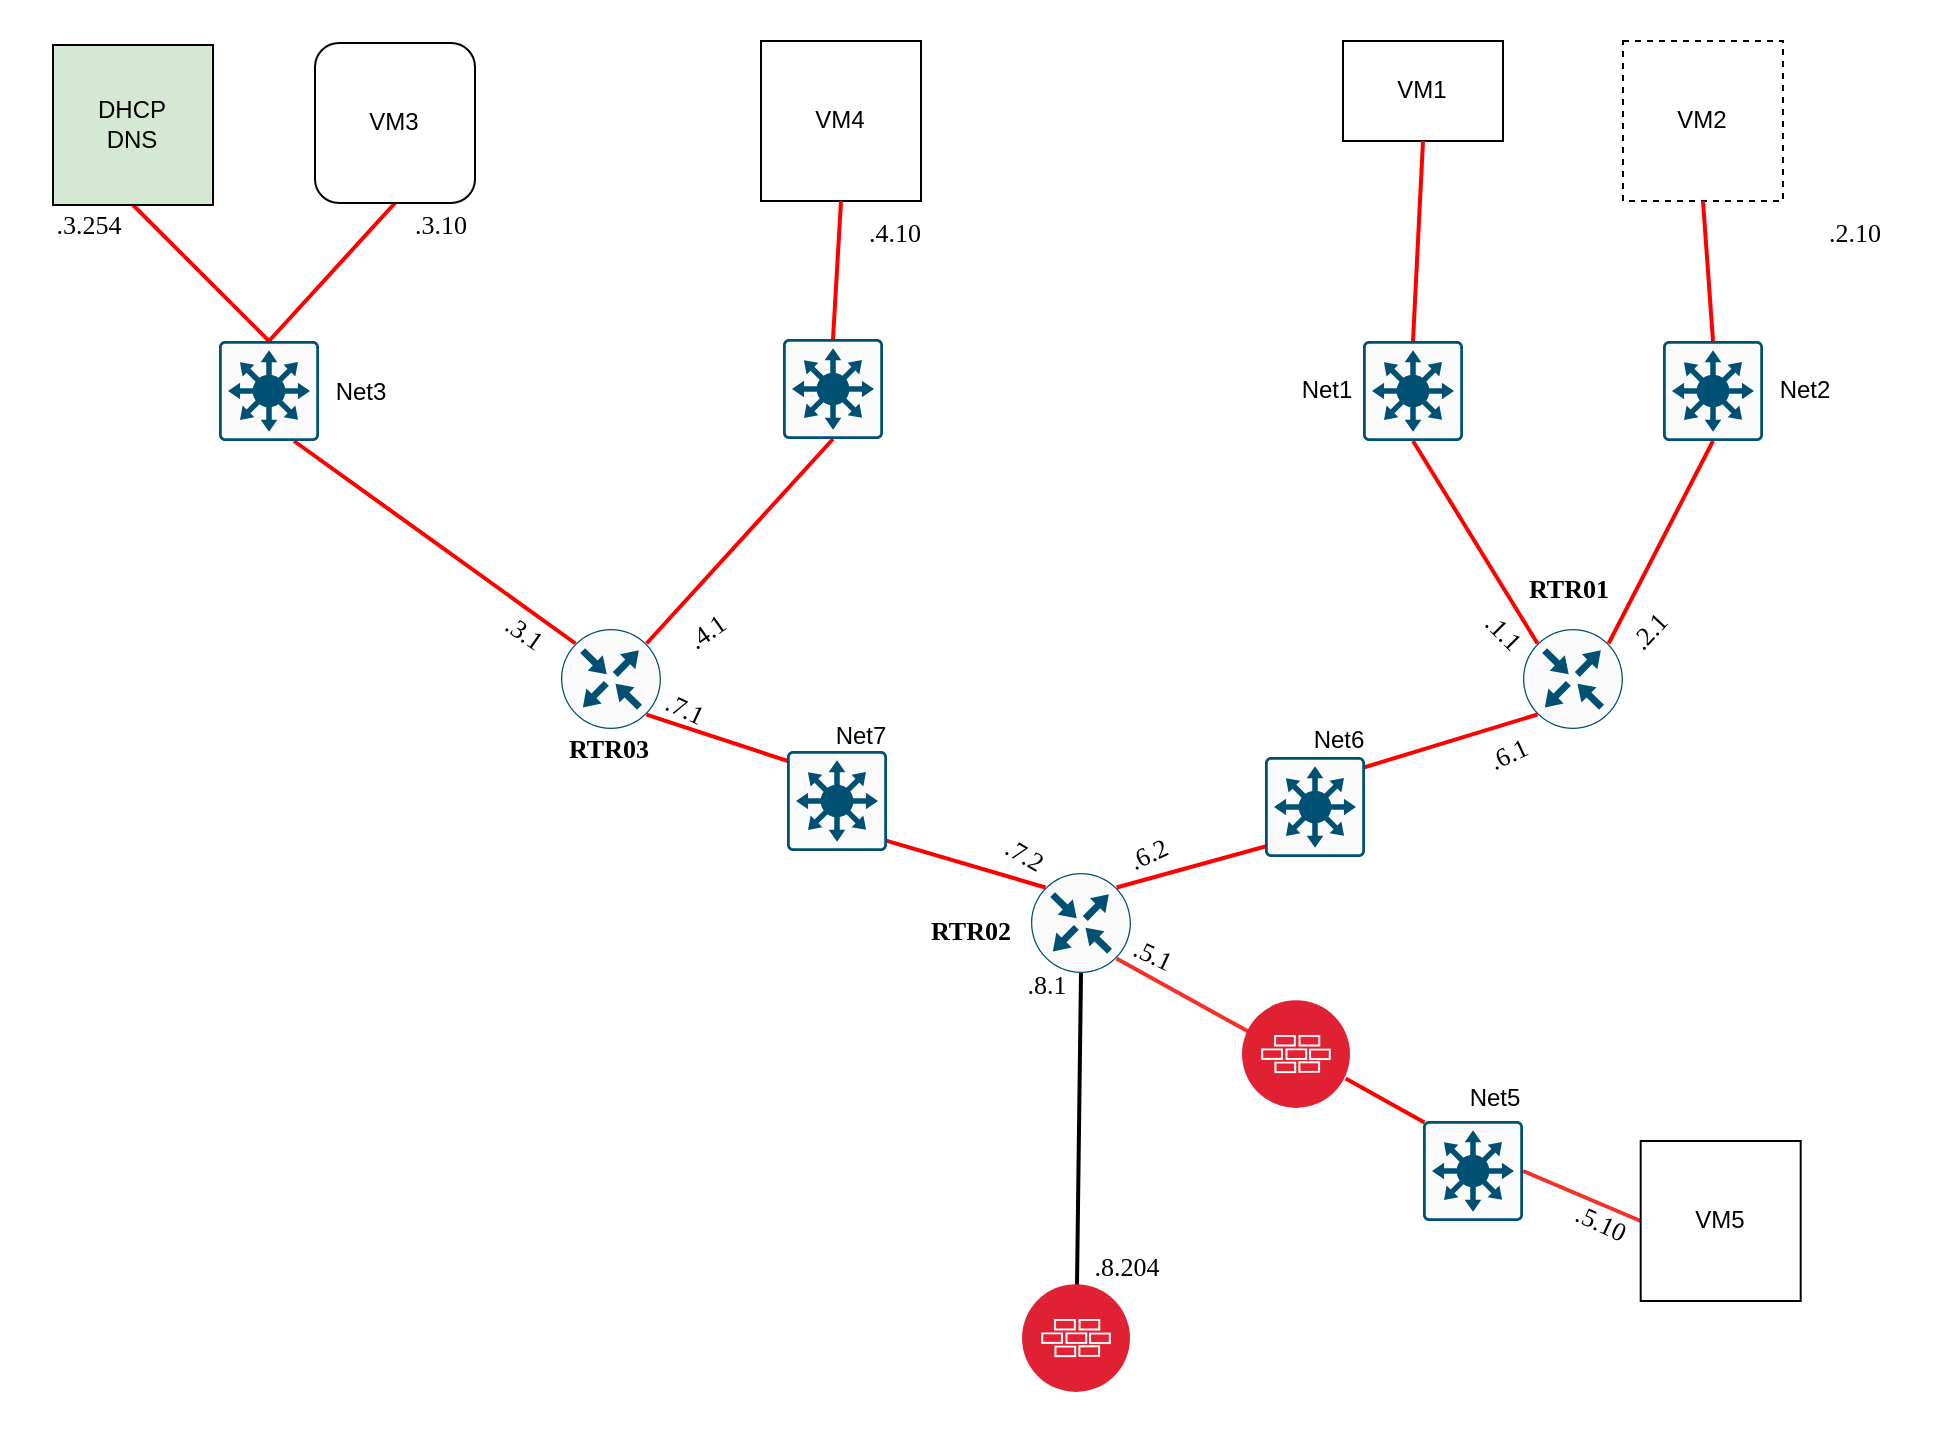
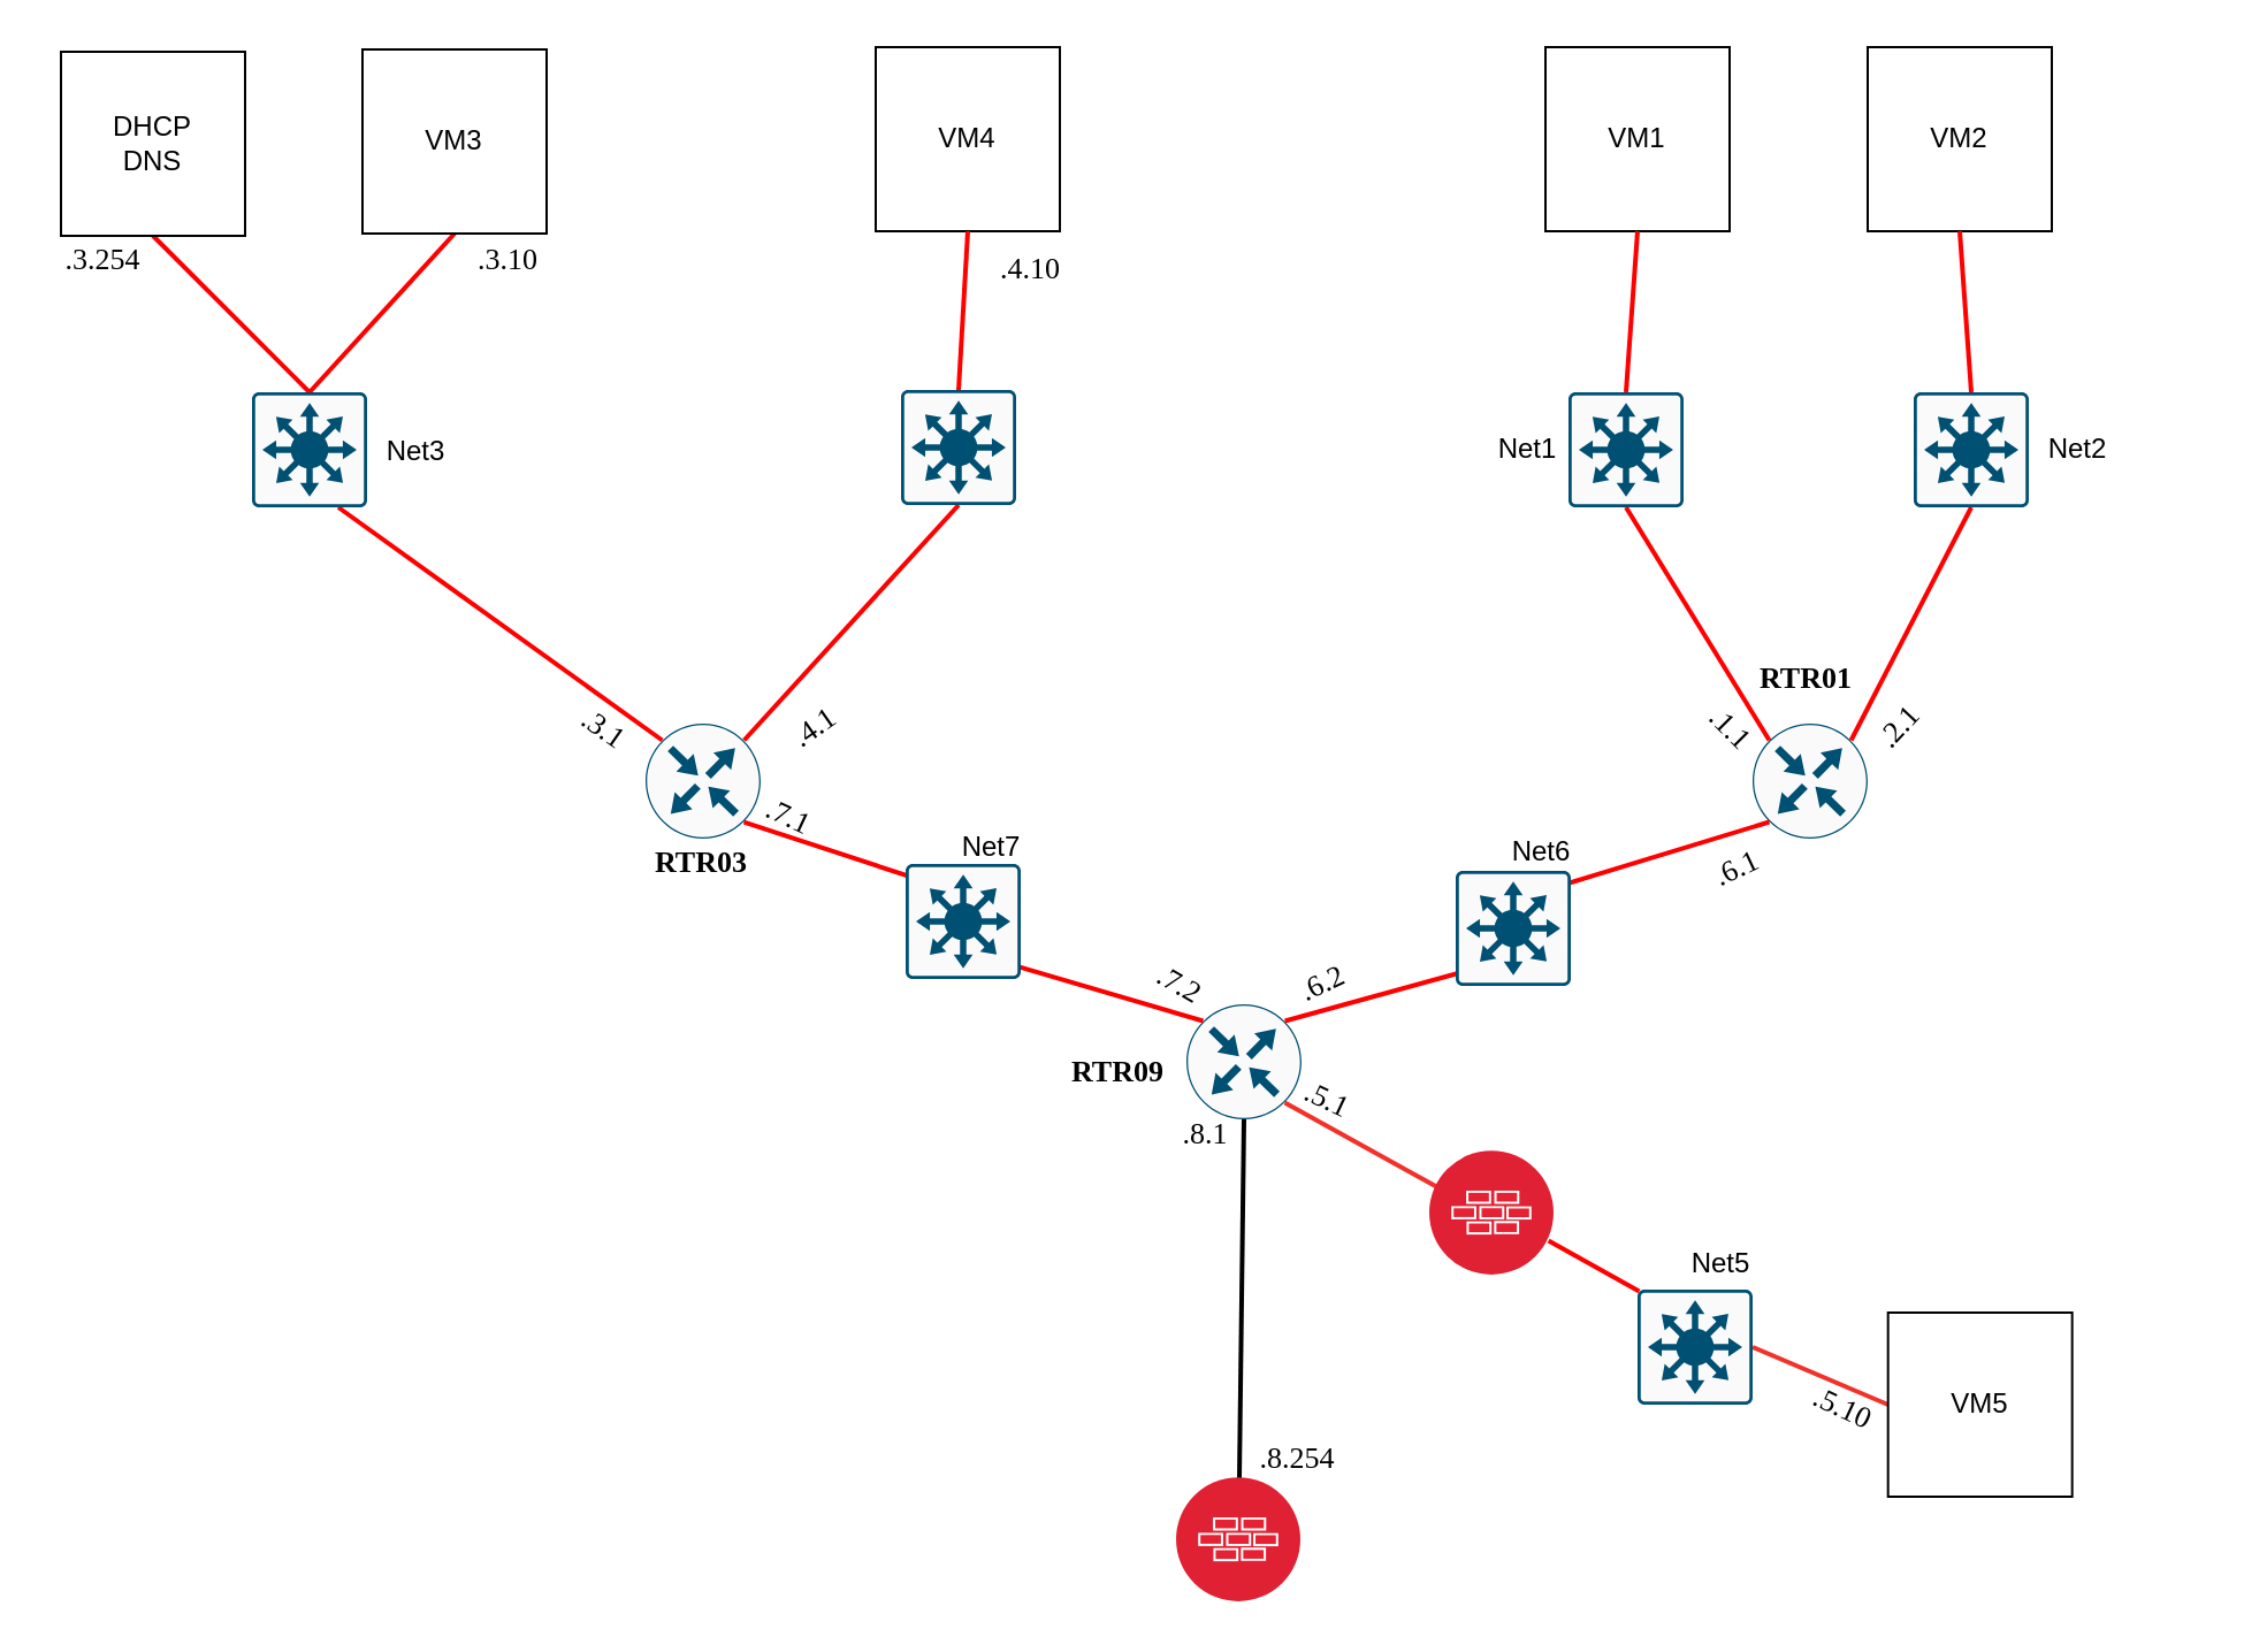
- <mxCell id="2" value="VM1" style="whiteSpace=wrap;html=1;aspect=fixed;" parent="1" vertex="1"><mxGeometry x="671" y="20" width="80" height="50" as="geometry" /></mxCell>
+ <mxCell id="2" value="VM1" style="whiteSpace=wrap;html=1;aspect=fixed;" parent="1" vertex="1"><mxGeometry x="671" y="20" width="80" height="80" as="geometry" /></mxCell>
- <mxCell id="3" value="VM2" style="whiteSpace=wrap;html=1;aspect=fixed;dashed=1;" parent="1" vertex="1"><mxGeometry x="811" y="20" width="80" height="80" as="geometry" /></mxCell>
+ <mxCell id="3" value="VM2" style="whiteSpace=wrap;html=1;aspect=fixed;" parent="1" vertex="1"><mxGeometry x="811" y="20" width="80" height="80" as="geometry" /></mxCell>
- <mxCell id="6" value="VM3&lt;br&gt;" style="whiteSpace=wrap;html=1;aspect=fixed;rounded=1;" parent="1" vertex="1"><mxGeometry x="157" y="21" width="80" height="80" as="geometry" /></mxCell>
+ <mxCell id="6" value="VM3&lt;br&gt;" style="whiteSpace=wrap;html=1;aspect=fixed;" parent="1" vertex="1"><mxGeometry x="157" y="21" width="80" height="80" as="geometry" /></mxCell>
- <mxCell id="40" value="DHCP&lt;br&gt;DNS" style="whiteSpace=wrap;html=1;aspect=fixed;fillColor=#d5e8d4;" vertex="1" parent="1"><mxGeometry x="26" y="22" width="80" height="80" as="geometry" /></mxCell>
+ <mxCell id="40" value="DHCP&lt;br&gt;DNS" style="whiteSpace=wrap;html=1;aspect=fixed;" vertex="1" parent="1"><mxGeometry x="26" y="22" width="80" height="80" as="geometry" /></mxCell>
- <mxCell id="19" value="&lt;p style=&quot;line-height: 80%;&quot;&gt;&lt;font style=&quot;font-size: 13px;&quot; face=&quot;Verdana&quot;&gt;.2.10&lt;/font&gt;&lt;/p&gt;" style="text;html=1;align=center;verticalAlign=middle;resizable=0;points=[];autosize=1;strokeColor=none;fillColor=none;fontSize=20;fontFamily=Architects Daughter;hachureGap=4;fontSource=https%3A%2F%2Ffonts.googleapis.com%2Fcss%3Ffamily%3DArchitects%2BDaughter;" parent="1" vertex="1"><mxGeometry x="901" y="80" width="52" height="69" as="geometry" /></mxCell>
- <mxCell id="33" value="&lt;b&gt;RTR02&lt;/b&gt;" style="text;html=1;align=center;verticalAlign=middle;resizable=0;points=[];autosize=1;strokeColor=none;fillColor=none;fontSize=13;fontFamily=Verdana;" parent="1" vertex="1"><mxGeometry x="452" y="451" width="66" height="28" as="geometry" /></mxCell>
+ <mxCell id="33" value="&lt;b&gt;RTR09&lt;/b&gt;" style="text;html=1;align=center;verticalAlign=middle;resizable=0;points=[];autosize=1;strokeColor=none;fillColor=none;fontSize=13;fontFamily=Verdana;" parent="1" vertex="1"><mxGeometry x="452" y="451" width="66" height="28" as="geometry" /></mxCell>
- <mxCell id="36" value="&lt;p style=&quot;line-height: 80%;&quot;&gt;&lt;font face=&quot;Verdana&quot;&gt;&lt;span style=&quot;font-size: 13px;&quot;&gt;.8.204&lt;/span&gt;&lt;/font&gt;&lt;/p&gt;" style="text;html=1;align=center;verticalAlign=middle;resizable=0;points=[];autosize=1;strokeColor=none;fillColor=none;fontSize=20;fontFamily=Architects Daughter;hachureGap=4;fontSource=https%3A%2F%2Ffonts.googleapis.com%2Fcss%3Ffamily%3DArchitects%2BDaughter;" vertex="1" parent="1"><mxGeometry x="532" y="596" width="61" height="71" as="geometry" /></mxCell>
+ <mxCell id="36" value="&lt;p style=&quot;line-height: 80%;&quot;&gt;&lt;font face=&quot;Verdana&quot;&gt;&lt;span style=&quot;font-size: 13px;&quot;&gt;.8.254&lt;/span&gt;&lt;/font&gt;&lt;/p&gt;" style="text;html=1;align=center;verticalAlign=middle;resizable=0;points=[];autosize=1;strokeColor=none;fillColor=none;fontSize=20;fontFamily=Architects Daughter;hachureGap=4;fontSource=https%3A%2F%2Ffonts.googleapis.com%2Fcss%3Ffamily%3DArchitects%2BDaughter;" vertex="1" parent="1"><mxGeometry x="532" y="596" width="61" height="71" as="geometry" /></mxCell>
